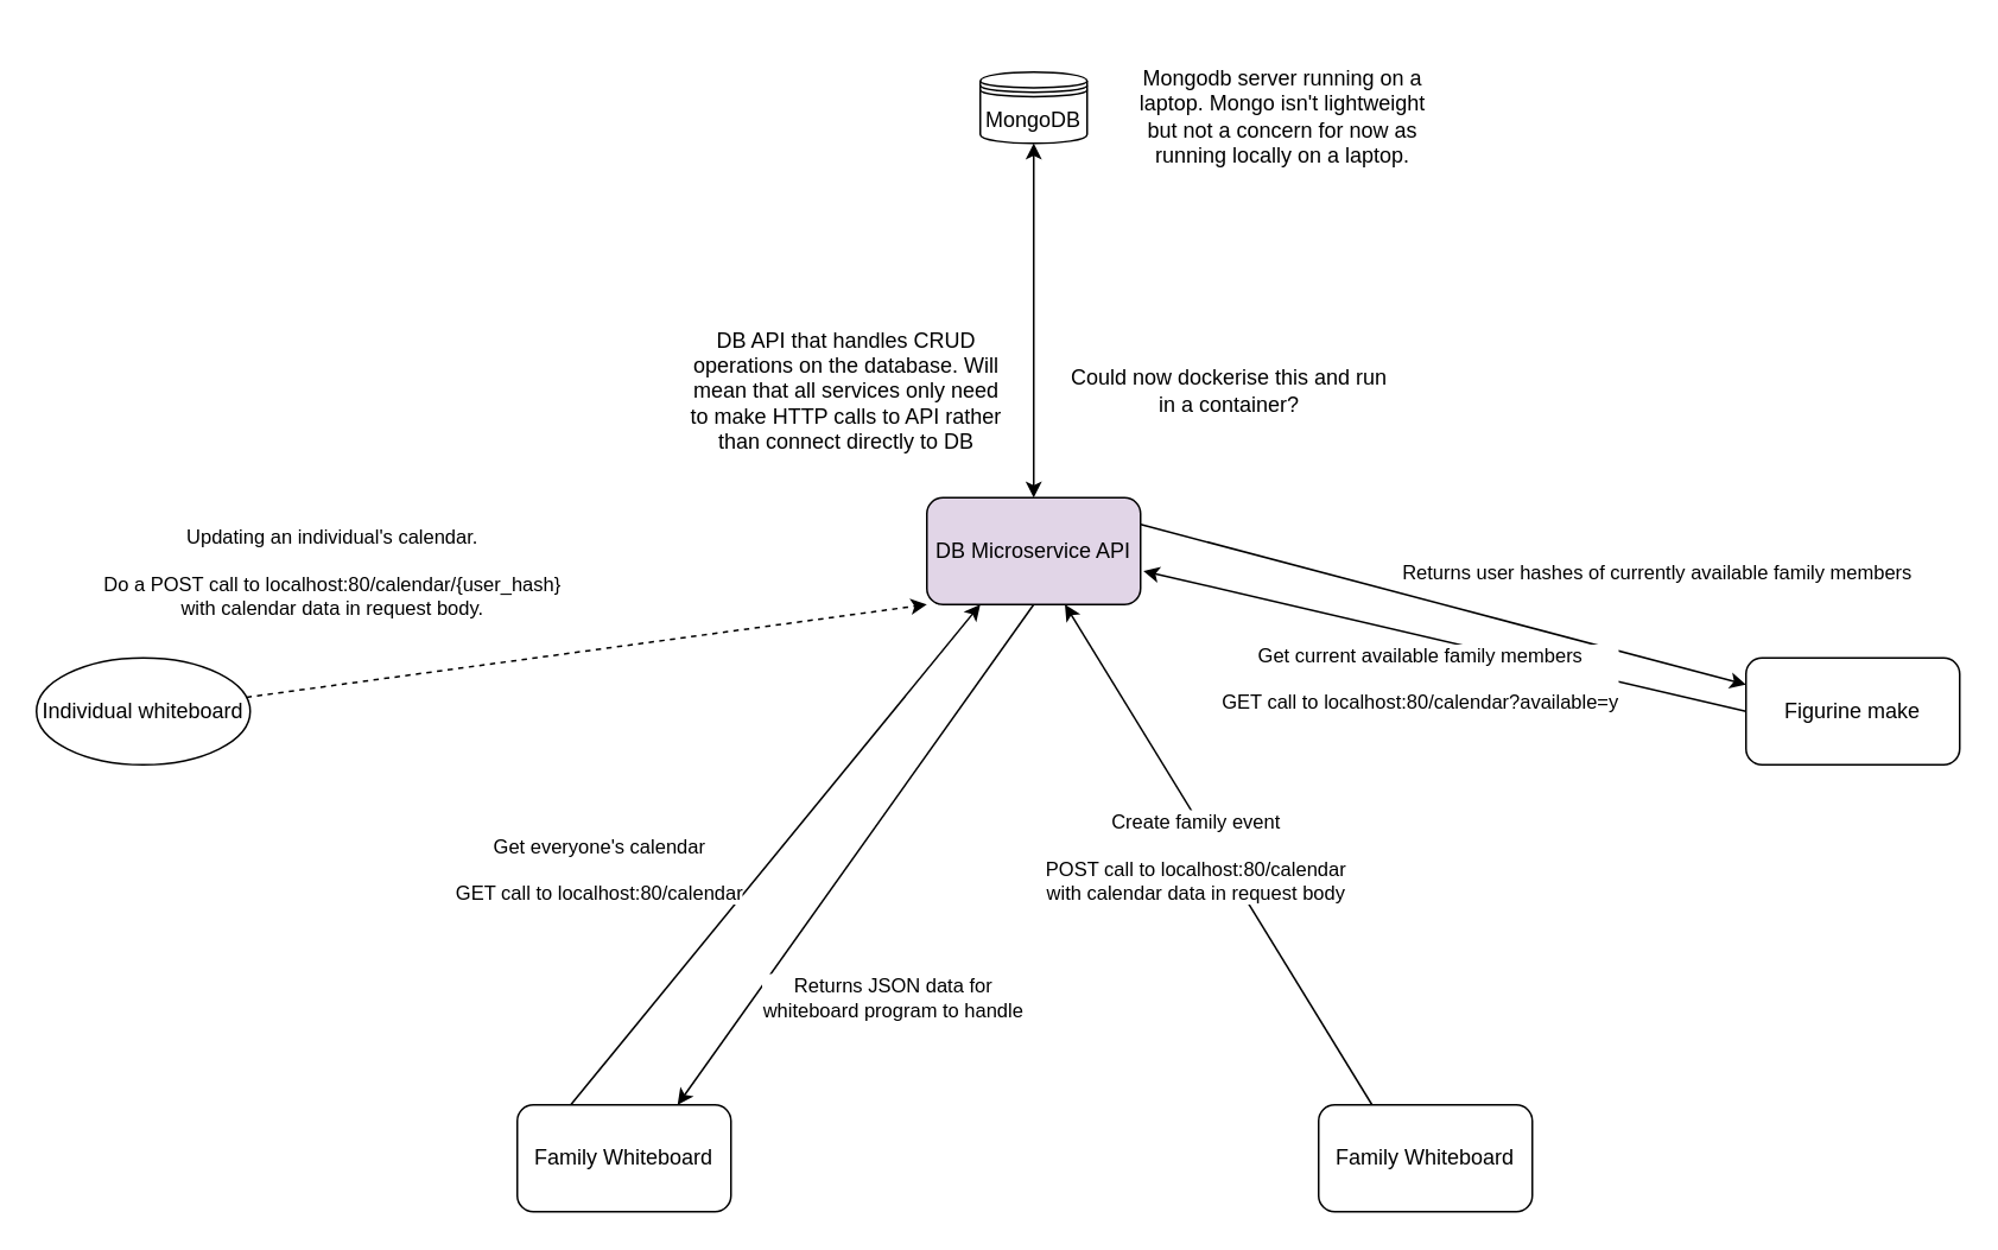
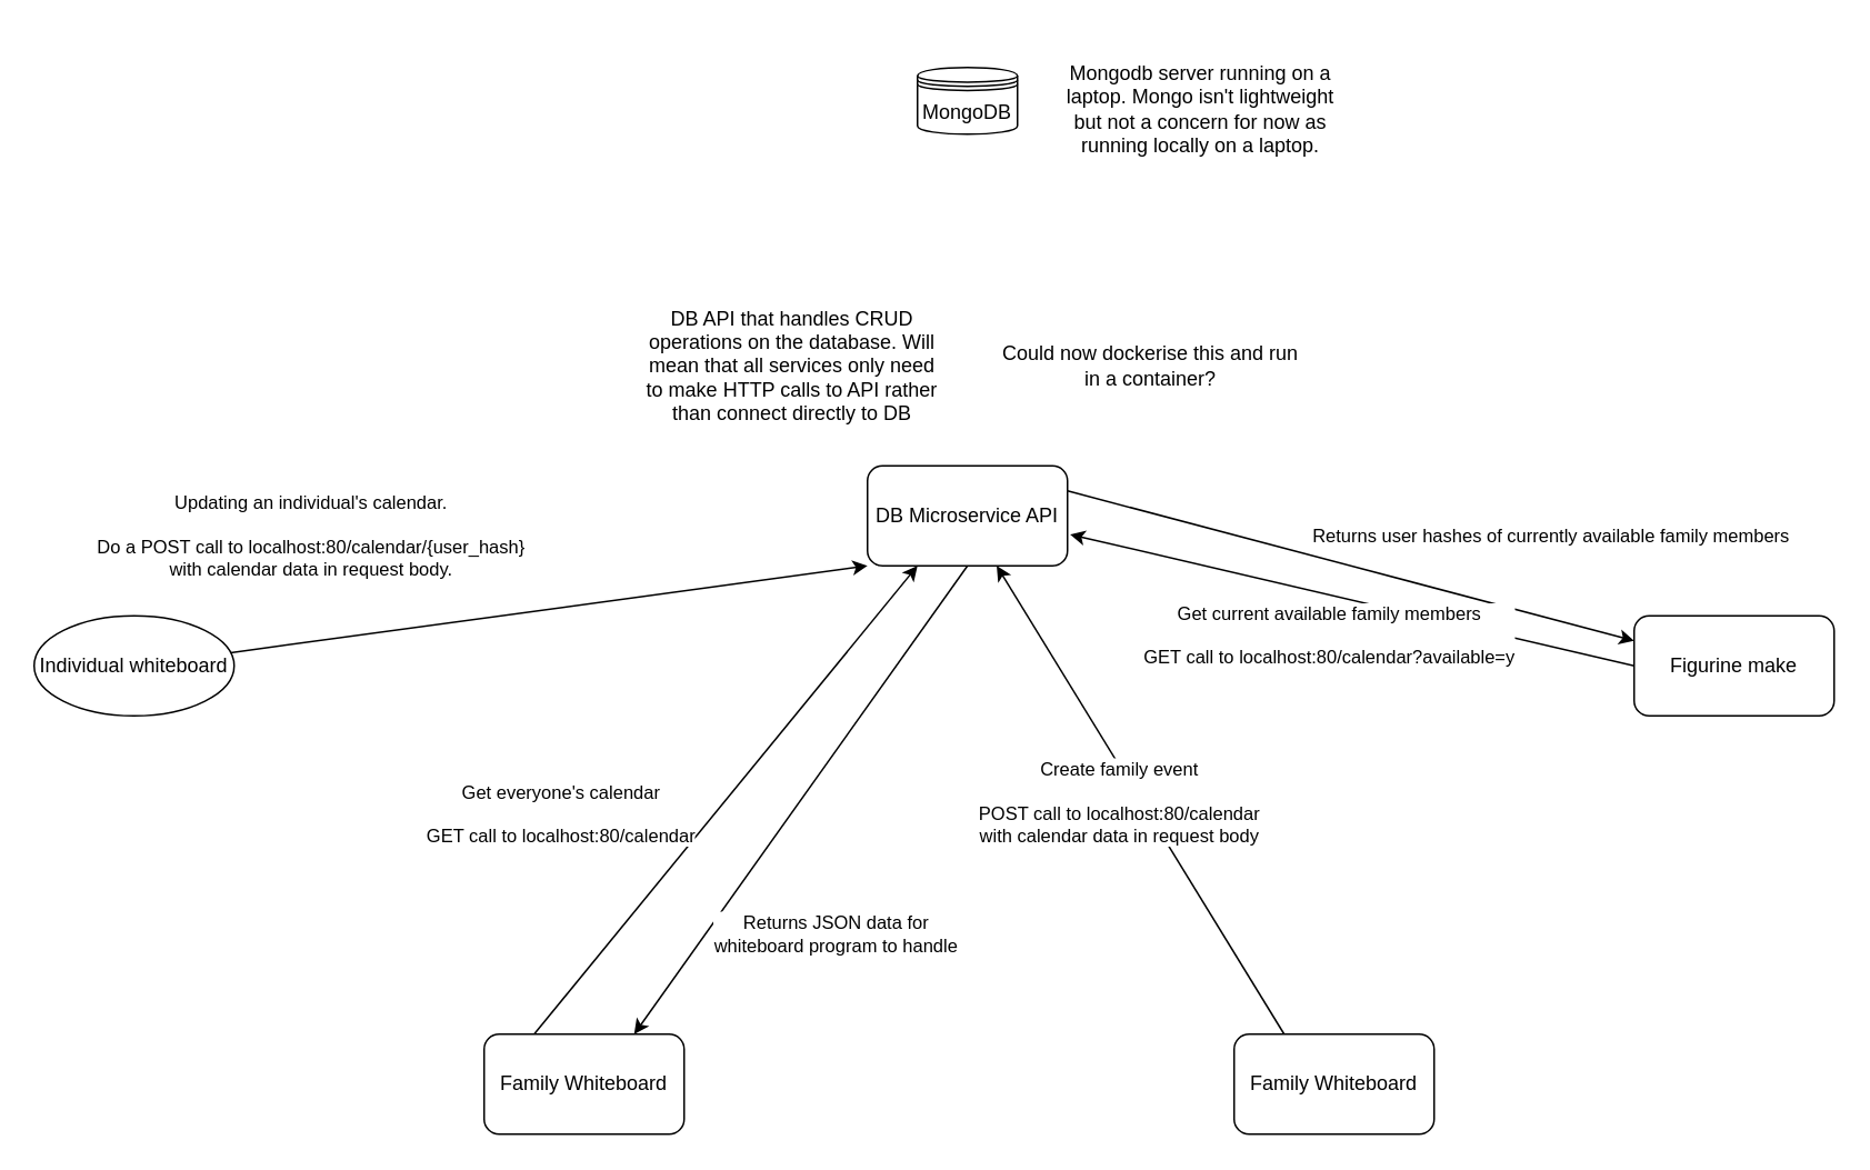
- <mxCell id="2" style="edgeStyle=orthogonalEdgeStyle;rounded=0;orthogonalLoop=1;jettySize=auto;html=1;entryX=0.5;entryY=0;entryDx=0;entryDy=0;startArrow=classic;startFill=1;" edge="1" parent="1" source="3" target="9"><mxGeometry relative="1" as="geometry" /></mxCell>
- <mxCell id="9" value="DB Microservice API" style="rounded=1;whiteSpace=wrap;html=1;fillColor=#e1d5e7;" vertex="1" parent="1"><mxGeometry x="520" y="279" width="120" height="60" as="geometry" /></mxCell>
+ <mxCell id="9" value="DB Microservice API" style="rounded=1;whiteSpace=wrap;html=1;" vertex="1" parent="1"><mxGeometry x="520" y="279" width="120" height="60" as="geometry" /></mxCell>
- <mxCell id="12" style="rounded=0;orthogonalLoop=1;jettySize=auto;html=1;entryX=0;entryY=1;entryDx=0;entryDy=0;dashed=1;" edge="1" parent="1" source="14" target="9"><mxGeometry relative="1" as="geometry" /></mxCell>
+ <mxCell id="12" style="rounded=0;orthogonalLoop=1;jettySize=auto;html=1;entryX=0;entryY=1;entryDx=0;entryDy=0;" edge="1" parent="1" source="14" target="9"><mxGeometry relative="1" as="geometry" /></mxCell>
